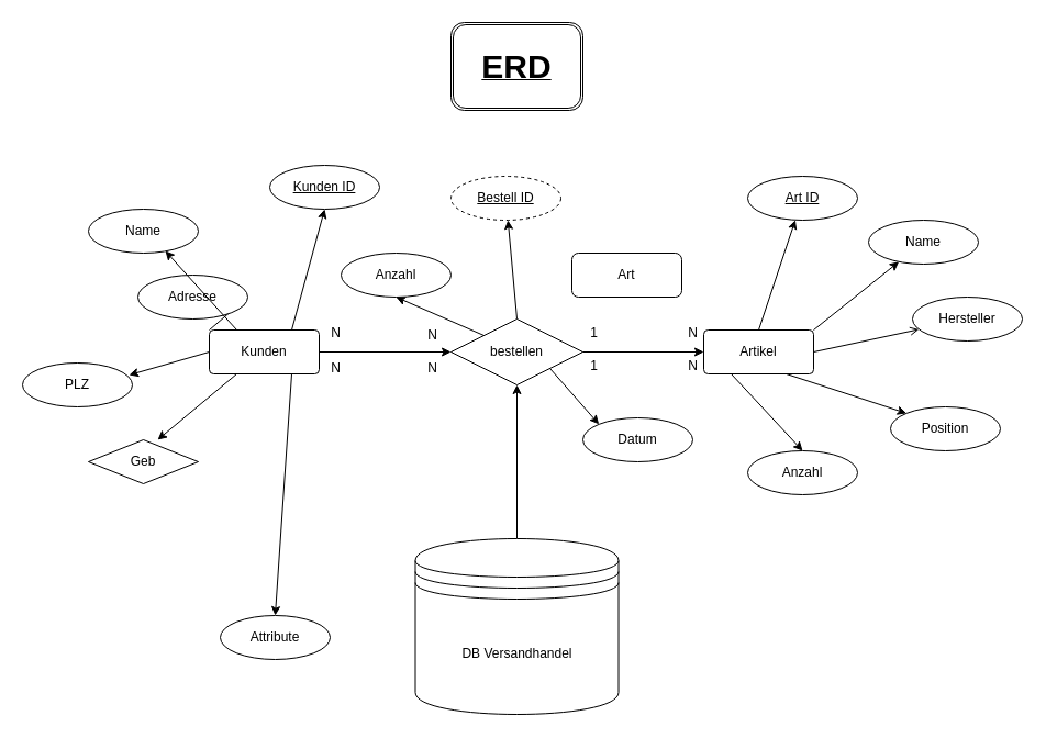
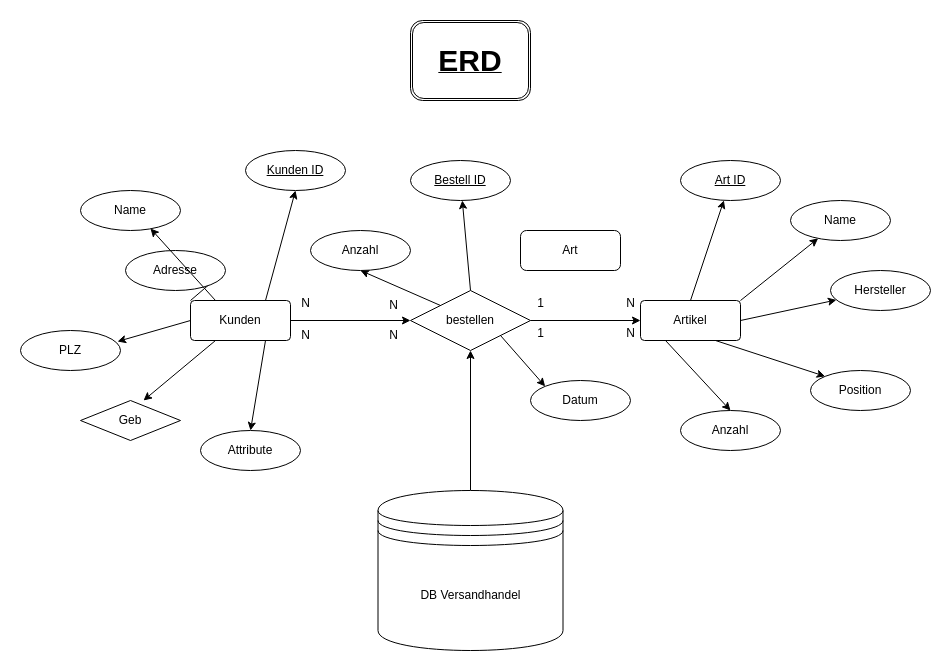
- <mxCell id="21" value="&lt;u&gt;Bestell ID&lt;/u&gt;" style="ellipse;whiteSpace=wrap;html=1;align=center;dashed=1;" vertex="1" parent="1"><mxGeometry x="410" y="160" width="100" height="40" as="geometry" /></mxCell>
+ <mxCell id="21" value="&lt;u&gt;Bestell ID&lt;/u&gt;" style="ellipse;whiteSpace=wrap;html=1;align=center;" vertex="1" parent="1"><mxGeometry x="410" y="160" width="100" height="40" as="geometry" /></mxCell>
- <mxCell id="12" style="rounded=0;orthogonalLoop=1;jettySize=auto;html=1;exitX=1;exitY=0.5;exitDx=0;exitDy=0;endArrow=open;" edge="1" parent="1" source="15" target="32"><mxGeometry relative="1" as="geometry" /></mxCell>
+ <mxCell id="12" style="rounded=0;orthogonalLoop=1;jettySize=auto;html=1;exitX=1;exitY=0.5;exitDx=0;exitDy=0;" edge="1" parent="1" source="15" target="32"><mxGeometry relative="1" as="geometry" /></mxCell>
- <mxCell id="22" value="Attribute" style="ellipse;whiteSpace=wrap;html=1;align=center;" vertex="1" parent="1"><mxGeometry x="200" y="560" width="100" height="40" as="geometry" /></mxCell>
+ <mxCell id="22" value="Attribute" style="ellipse;whiteSpace=wrap;html=1;align=center;" vertex="1" parent="1"><mxGeometry x="200" y="430" width="100" height="40" as="geometry" /></mxCell>
